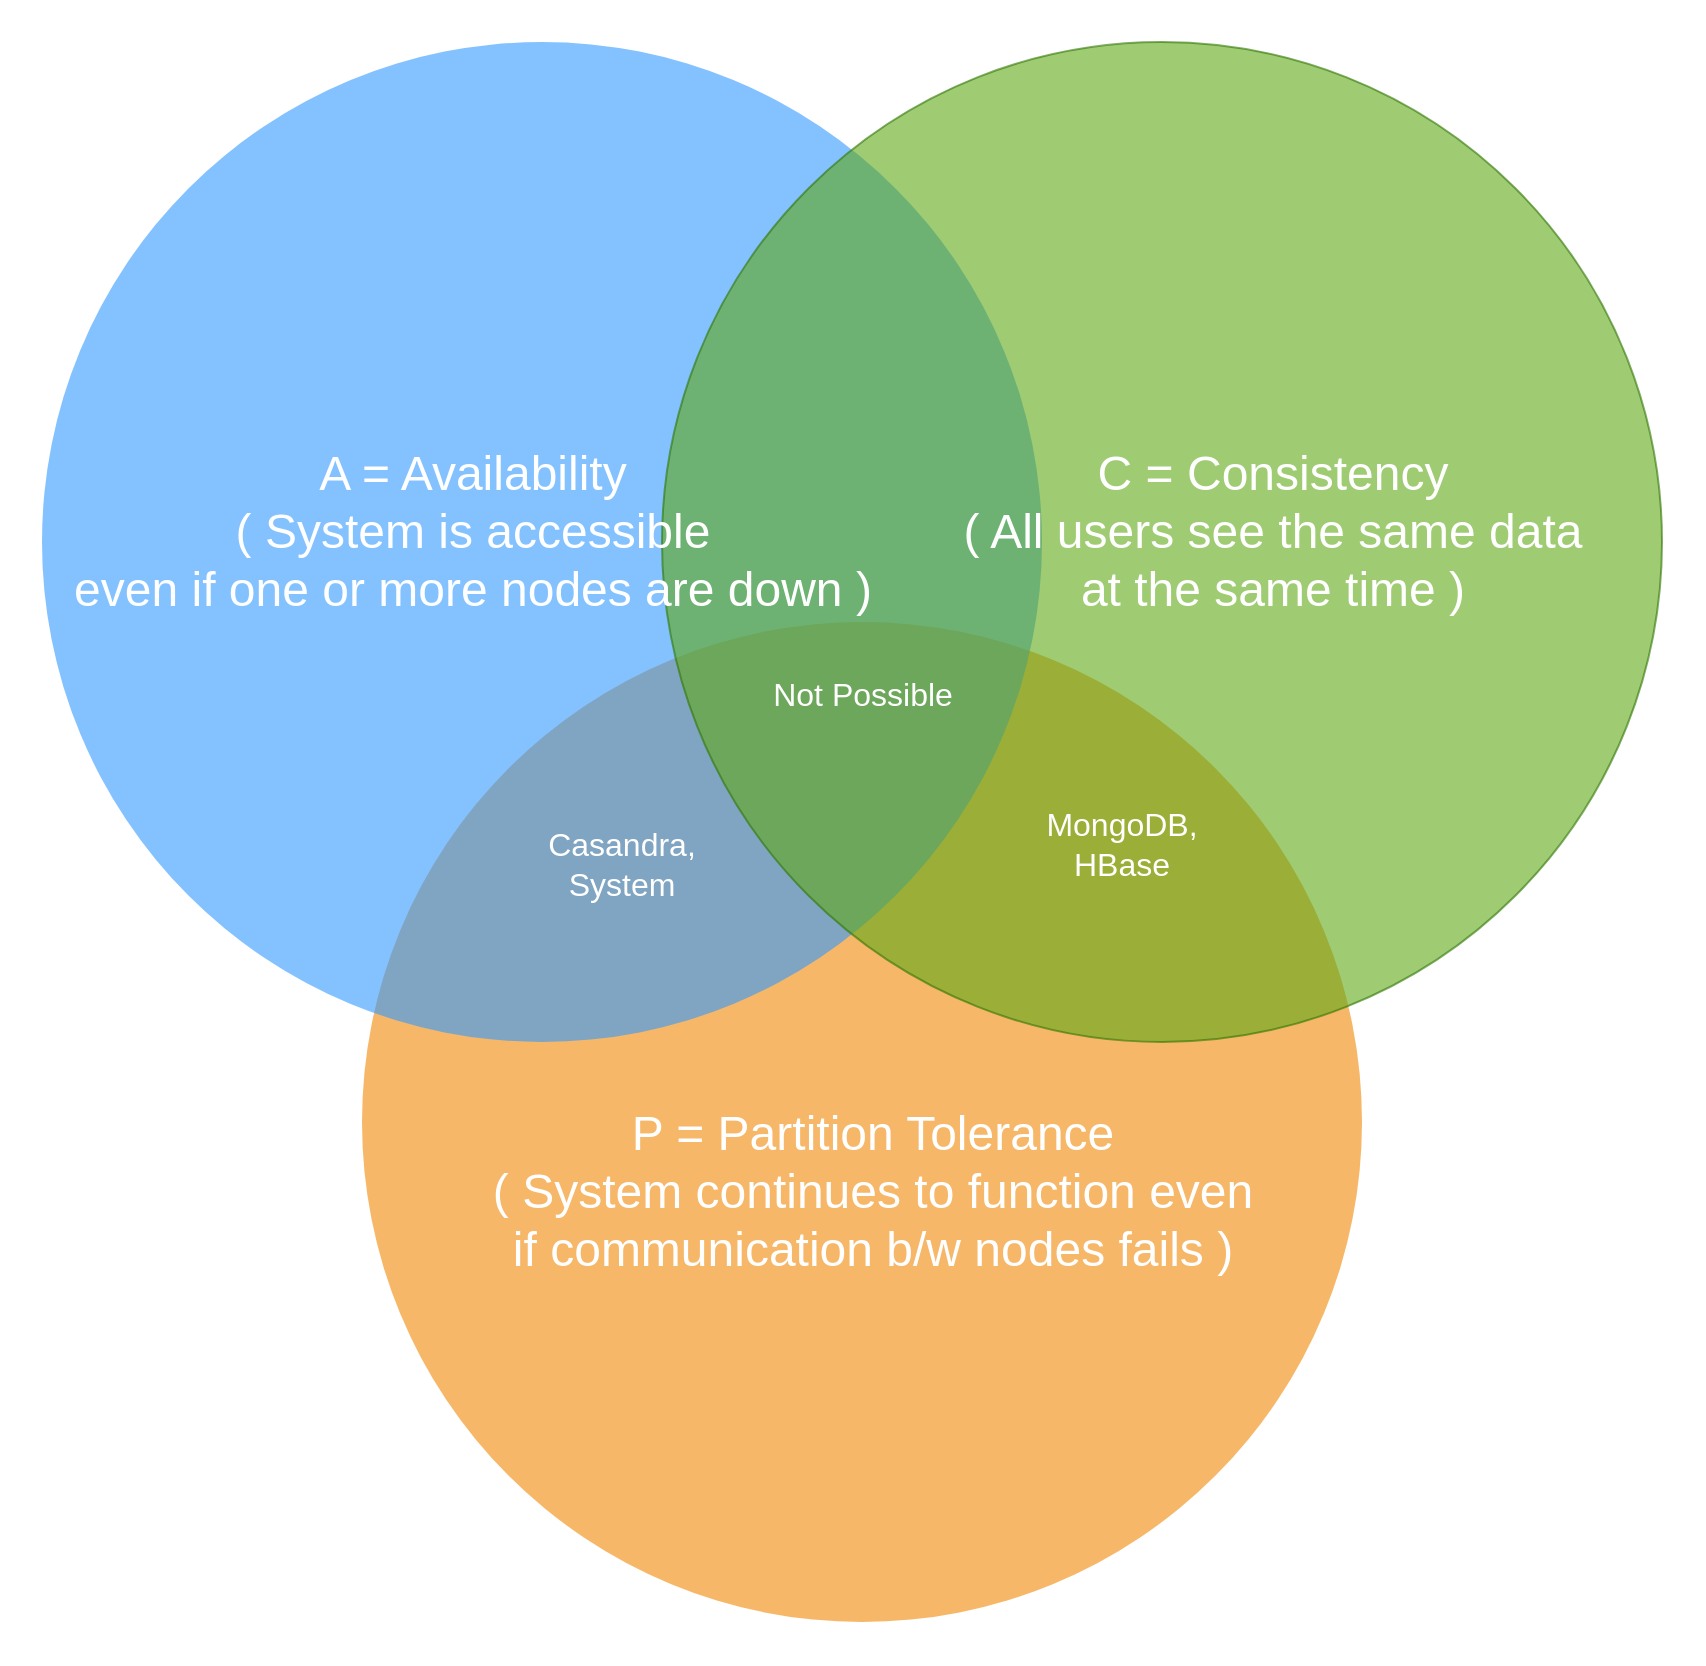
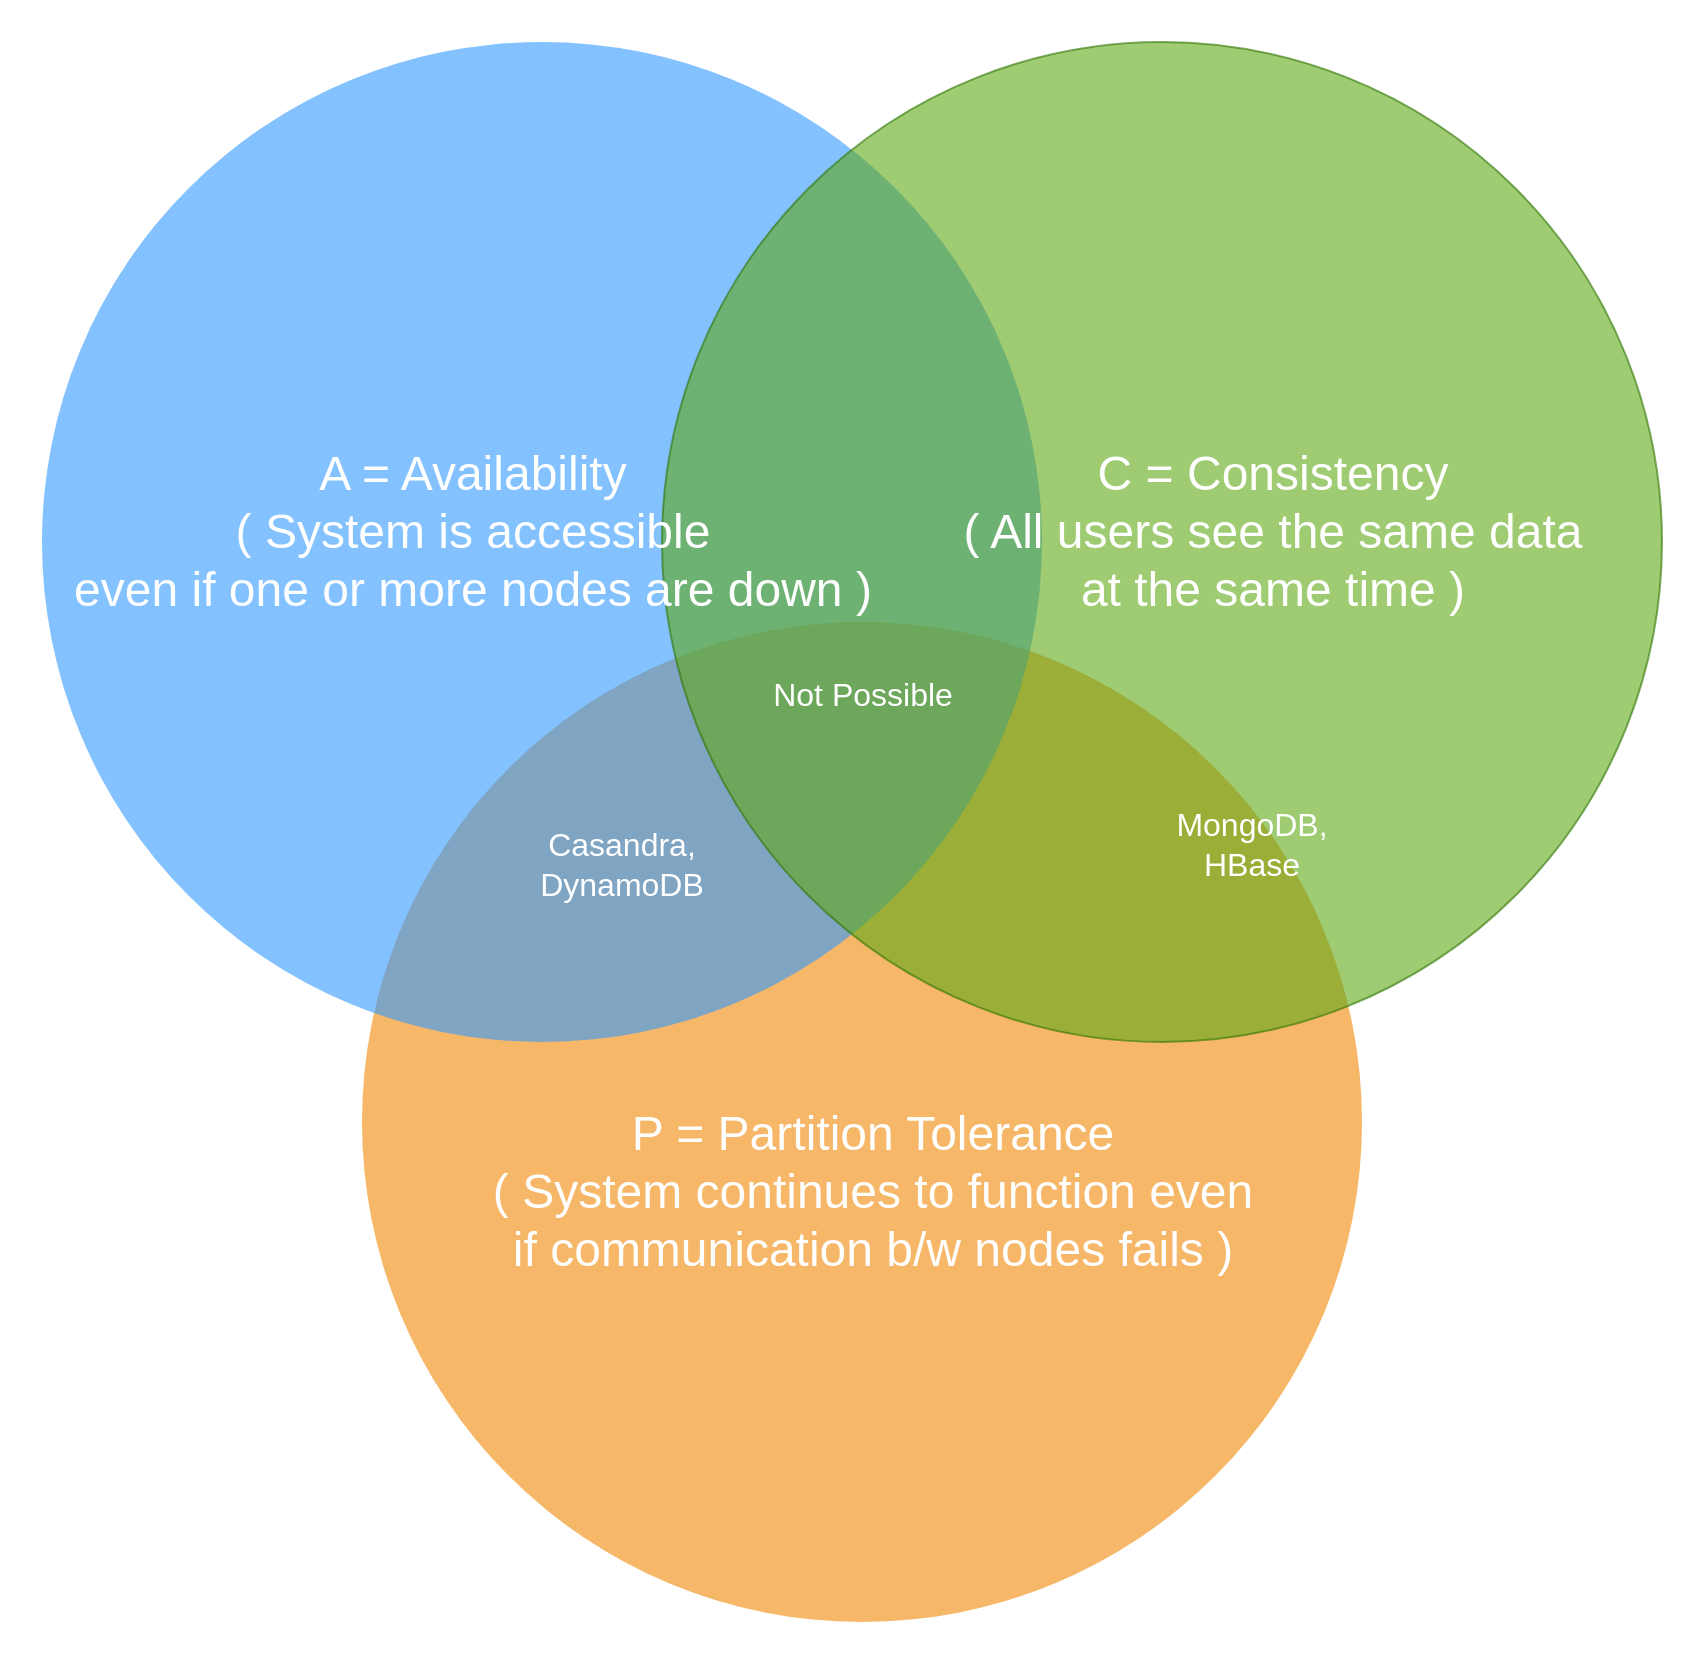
- <mxCell id="10" value="&lt;div&gt;MongoDB,&lt;/div&gt;&lt;div&gt;HBase&lt;br&gt;&lt;/div&gt;" style="text;html=1;strokeColor=none;fillColor=none;align=center;verticalAlign=middle;whiteSpace=wrap;rounded=0;fontSize=16;fontColor=#FFFFFF;" vertex="1" parent="1"><mxGeometry x="520.5" y="402" width="80" height="40" as="geometry" /></mxCell>
+ <mxCell id="10" value="&lt;div&gt;MongoDB,&lt;/div&gt;&lt;div&gt;HBase&lt;br&gt;&lt;/div&gt;" style="text;html=1;strokeColor=none;fillColor=none;align=center;verticalAlign=middle;whiteSpace=wrap;rounded=0;fontSize=16;fontColor=#FFFFFF;" vertex="1" parent="1"><mxGeometry x="585.5" y="402" width="80" height="40" as="geometry" /></mxCell>
- <mxCell id="9" value="Casandra, System" style="text;html=1;strokeColor=none;fillColor=none;align=center;verticalAlign=middle;whiteSpace=wrap;rounded=0;fontSize=16;fontColor=#FFFFFF;" vertex="1" parent="1"><mxGeometry x="271" y="412" width="80" height="40" as="geometry" /></mxCell>
+ <mxCell id="9" value="Casandra, DynamoDB" style="text;html=1;strokeColor=none;fillColor=none;align=center;verticalAlign=middle;whiteSpace=wrap;rounded=0;fontSize=16;fontColor=#FFFFFF;" vertex="1" parent="1"><mxGeometry x="271" y="412" width="80" height="40" as="geometry" /></mxCell>
